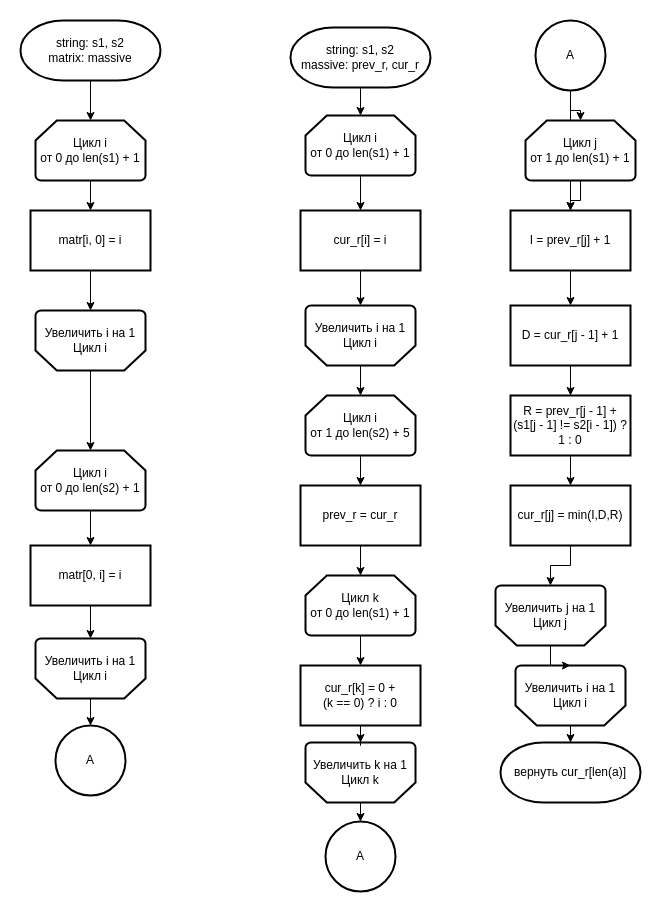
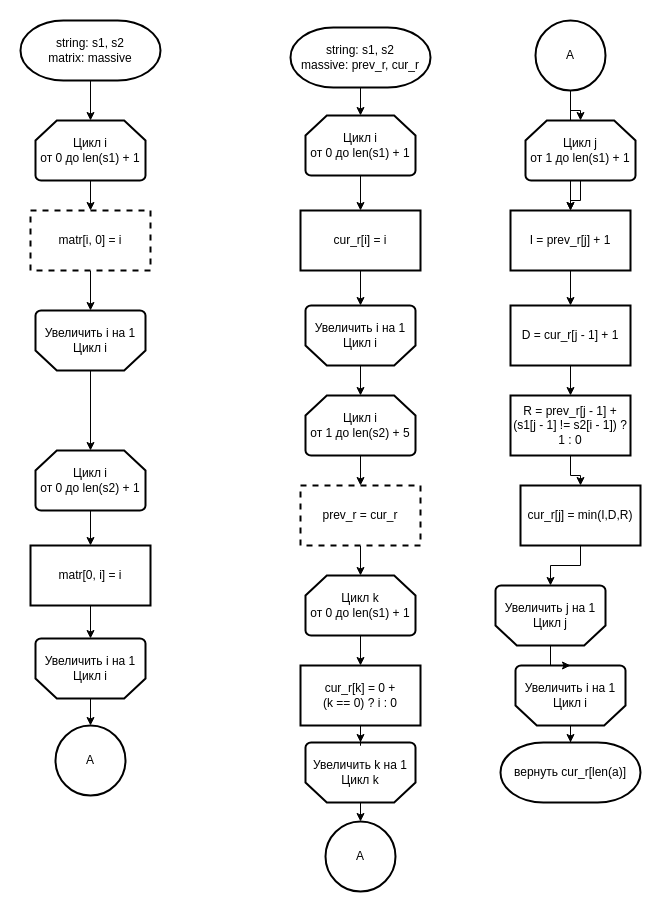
- <mxCell id="9" value="matr[i, 0] = i" style="rounded=0;whiteSpace=wrap;html=1;strokeWidth=2;" parent="1" vertex="1"><mxGeometry x="30" y="210" width="120" height="60" as="geometry" /></mxCell>
+ <mxCell id="9" value="matr[i, 0] = i" style="rounded=0;whiteSpace=wrap;html=1;strokeWidth=2;dashed=1;" parent="1" vertex="1"><mxGeometry x="30" y="210" width="120" height="60" as="geometry" /></mxCell>
- <mxCell id="31" value="prev_r = cur_r" style="whiteSpace=wrap;html=1;strokeWidth=2;" vertex="1" parent="1"><mxGeometry x="300" y="485" width="120" height="60" as="geometry" /></mxCell>
+ <mxCell id="31" value="prev_r = cur_r" style="whiteSpace=wrap;html=1;strokeWidth=2;dashed=1;" vertex="1" parent="1"><mxGeometry x="300" y="485" width="120" height="60" as="geometry" /></mxCell>
- <mxCell id="52" value="cur_r[j] = min(I,D,R)" style="whiteSpace=wrap;html=1;strokeWidth=2;" vertex="1" parent="1"><mxGeometry x="510" y="485" width="120" height="60" as="geometry" /></mxCell>
+ <mxCell id="52" value="cur_r[j] = min(I,D,R)" style="whiteSpace=wrap;html=1;strokeWidth=2;" vertex="1" parent="1"><mxGeometry x="520" y="485" width="120" height="60" as="geometry" /></mxCell>
